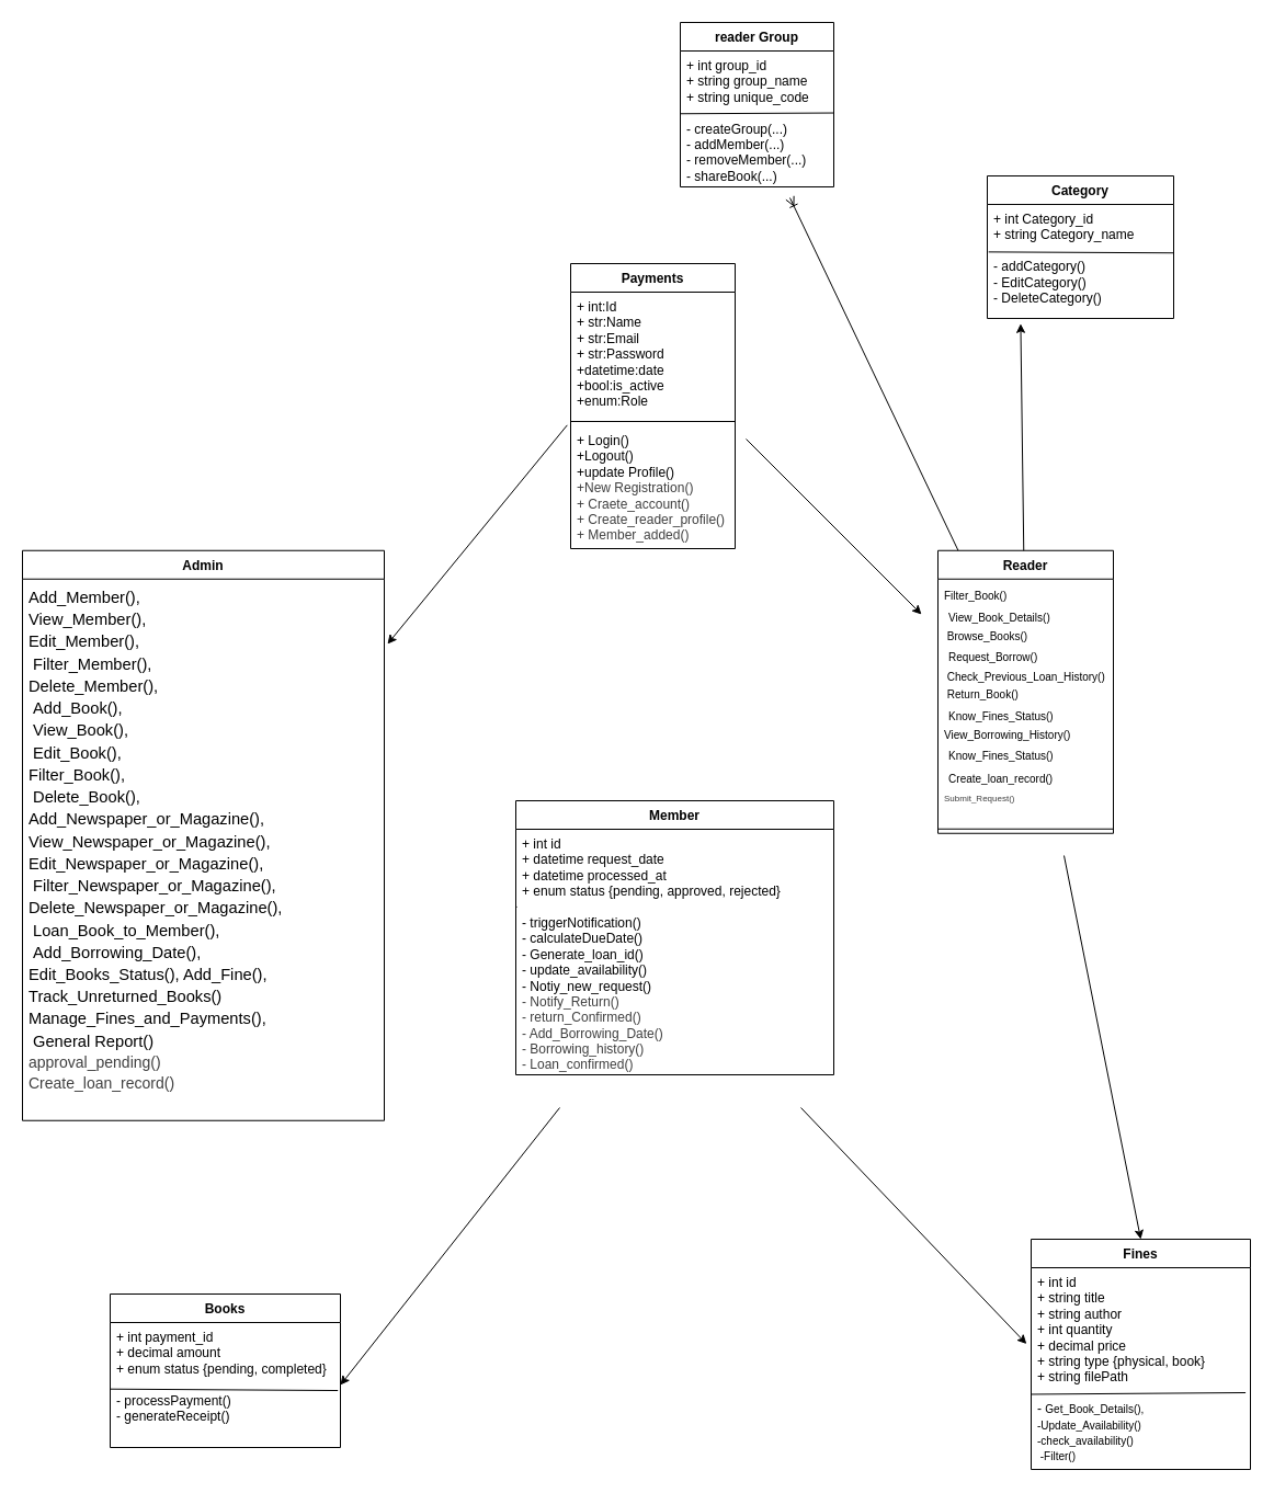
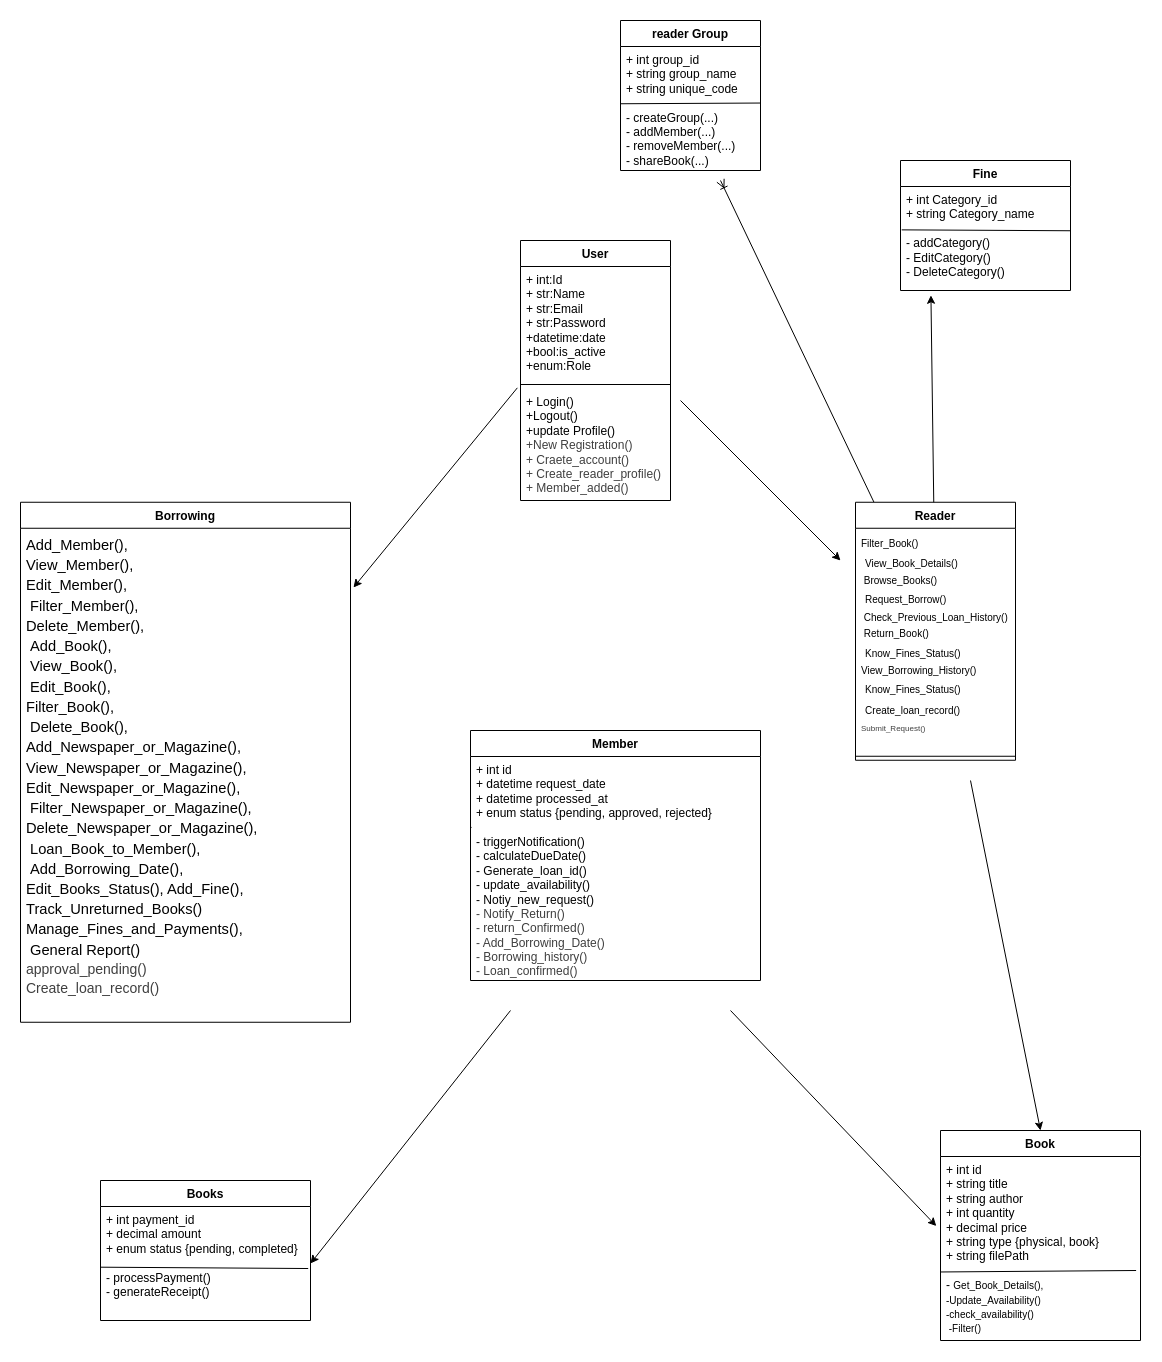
- <mxCell id="19" value="Category" style="swimlane;fontStyle=1;align=center;verticalAlign=top;childLayout=stackLayout;horizontal=1;startSize=26;horizontalStack=0;resizeParent=1;resizeParentMax=0;resizeLast=0;collapsible=1;marginBottom=0;whiteSpace=wrap;html=1;" parent="1" vertex="1"><mxGeometry x="900" y="160" width="170" height="130" as="geometry"><mxRectangle x="-1910" y="150" width="70" height="30" as="alternateBounds" /></mxGeometry></mxCell>
+ <mxCell id="19" value="Fine" style="swimlane;fontStyle=1;align=center;verticalAlign=top;childLayout=stackLayout;horizontal=1;startSize=26;horizontalStack=0;resizeParent=1;resizeParentMax=0;resizeLast=0;collapsible=1;marginBottom=0;whiteSpace=wrap;html=1;" parent="1" vertex="1"><mxGeometry x="900" y="160" width="170" height="130" as="geometry"><mxRectangle x="-1910" y="150" width="70" height="30" as="alternateBounds" /></mxGeometry></mxCell>
- <mxCell id="2" value="Payments" style="swimlane;fontStyle=1;align=center;verticalAlign=top;childLayout=stackLayout;horizontal=1;startSize=26;horizontalStack=0;resizeParent=1;resizeParentMax=0;resizeLast=0;collapsible=1;marginBottom=0;whiteSpace=wrap;html=1;" parent="1" vertex="1"><mxGeometry x="520" y="240" width="150" height="260" as="geometry"><mxRectangle x="-1910" y="150" width="70" height="30" as="alternateBounds" /></mxGeometry></mxCell>
+ <mxCell id="2" value="User" style="swimlane;fontStyle=1;align=center;verticalAlign=top;childLayout=stackLayout;horizontal=1;startSize=26;horizontalStack=0;resizeParent=1;resizeParentMax=0;resizeLast=0;collapsible=1;marginBottom=0;whiteSpace=wrap;html=1;" parent="1" vertex="1"><mxGeometry x="520" y="240" width="150" height="260" as="geometry"><mxRectangle x="-1910" y="150" width="70" height="30" as="alternateBounds" /></mxGeometry></mxCell>
- <mxCell id="14" value="Admin" style="swimlane;fontStyle=1;align=center;verticalAlign=top;childLayout=stackLayout;horizontal=1;startSize=26;horizontalStack=0;resizeParent=1;resizeParentMax=0;resizeLast=0;collapsible=1;marginBottom=0;whiteSpace=wrap;html=1;" parent="1" vertex="1"><mxGeometry x="20" y="501.75" width="330" height="520" as="geometry"><mxRectangle x="-1910" y="150" width="70" height="30" as="alternateBounds" /></mxGeometry></mxCell>
+ <mxCell id="14" value="Borrowing" style="swimlane;fontStyle=1;align=center;verticalAlign=top;childLayout=stackLayout;horizontal=1;startSize=26;horizontalStack=0;resizeParent=1;resizeParentMax=0;resizeLast=0;collapsible=1;marginBottom=0;whiteSpace=wrap;html=1;" parent="1" vertex="1"><mxGeometry x="20" y="501.75" width="330" height="520" as="geometry"><mxRectangle x="-1910" y="150" width="70" height="30" as="alternateBounds" /></mxGeometry></mxCell>
- <mxCell id="16" value="Fines" style="swimlane;fontStyle=1;align=center;verticalAlign=top;childLayout=stackLayout;horizontal=1;startSize=26;horizontalStack=0;resizeParent=1;resizeParentMax=0;resizeLast=0;collapsible=1;marginBottom=0;whiteSpace=wrap;html=1;" parent="1" vertex="1"><mxGeometry x="940" y="1130" width="200" height="210" as="geometry"><mxRectangle x="-1910" y="150" width="70" height="30" as="alternateBounds" /></mxGeometry></mxCell>
+ <mxCell id="16" value="Book" style="swimlane;fontStyle=1;align=center;verticalAlign=top;childLayout=stackLayout;horizontal=1;startSize=26;horizontalStack=0;resizeParent=1;resizeParentMax=0;resizeLast=0;collapsible=1;marginBottom=0;whiteSpace=wrap;html=1;" parent="1" vertex="1"><mxGeometry x="940" y="1130" width="200" height="210" as="geometry"><mxRectangle x="-1910" y="150" width="70" height="30" as="alternateBounds" /></mxGeometry></mxCell>
